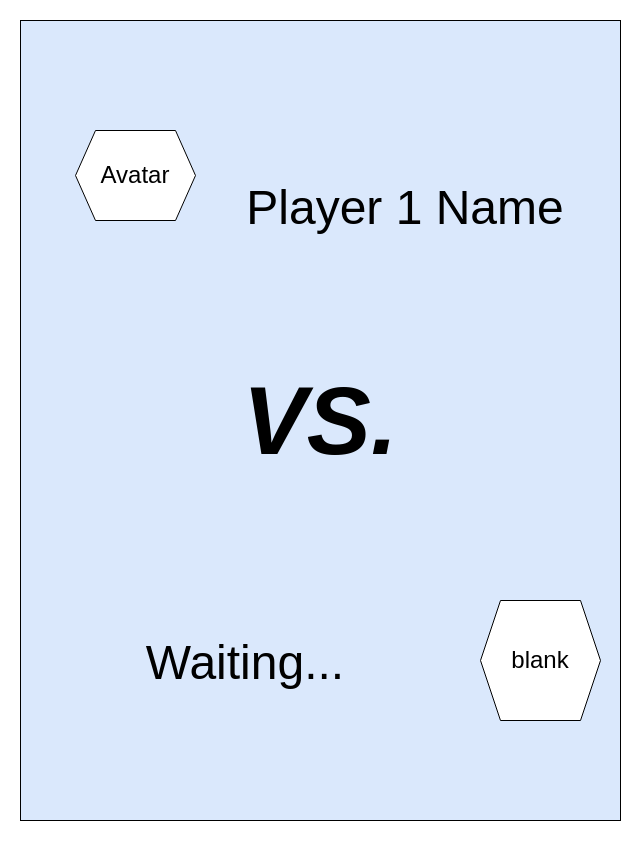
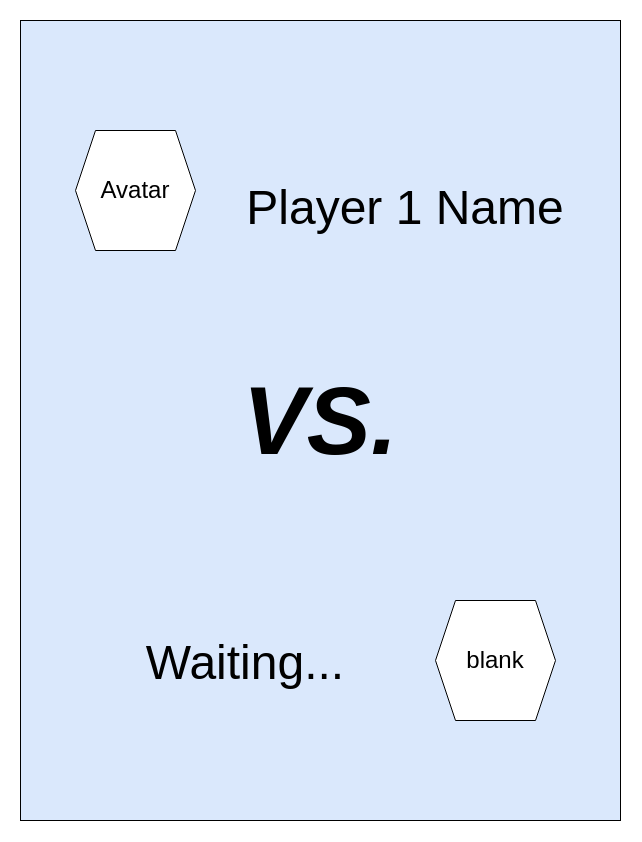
- <mxCell id="3" value="Avatar" style="shape=hexagon;perimeter=hexagonPerimeter2;whiteSpace=wrap;html=1;fixedSize=1;fontSize=24;" parent="1" vertex="1"><mxGeometry x="75" y="130" width="120" height="90" as="geometry" /></mxCell>
+ <mxCell id="3" value="Avatar" style="shape=hexagon;perimeter=hexagonPerimeter2;whiteSpace=wrap;html=1;fixedSize=1;fontSize=24;" parent="1" vertex="1"><mxGeometry x="75" y="130" width="120" height="120" as="geometry" /></mxCell>
- <mxCell id="4" value="blank" style="shape=hexagon;perimeter=hexagonPerimeter2;whiteSpace=wrap;html=1;fixedSize=1;fontSize=24;" parent="1" vertex="1"><mxGeometry x="480" y="600" width="120" height="120" as="geometry" /></mxCell>
+ <mxCell id="4" value="blank" style="shape=hexagon;perimeter=hexagonPerimeter2;whiteSpace=wrap;html=1;fixedSize=1;fontSize=24;" parent="1" vertex="1"><mxGeometry x="435" y="600" width="120" height="120" as="geometry" /></mxCell>
